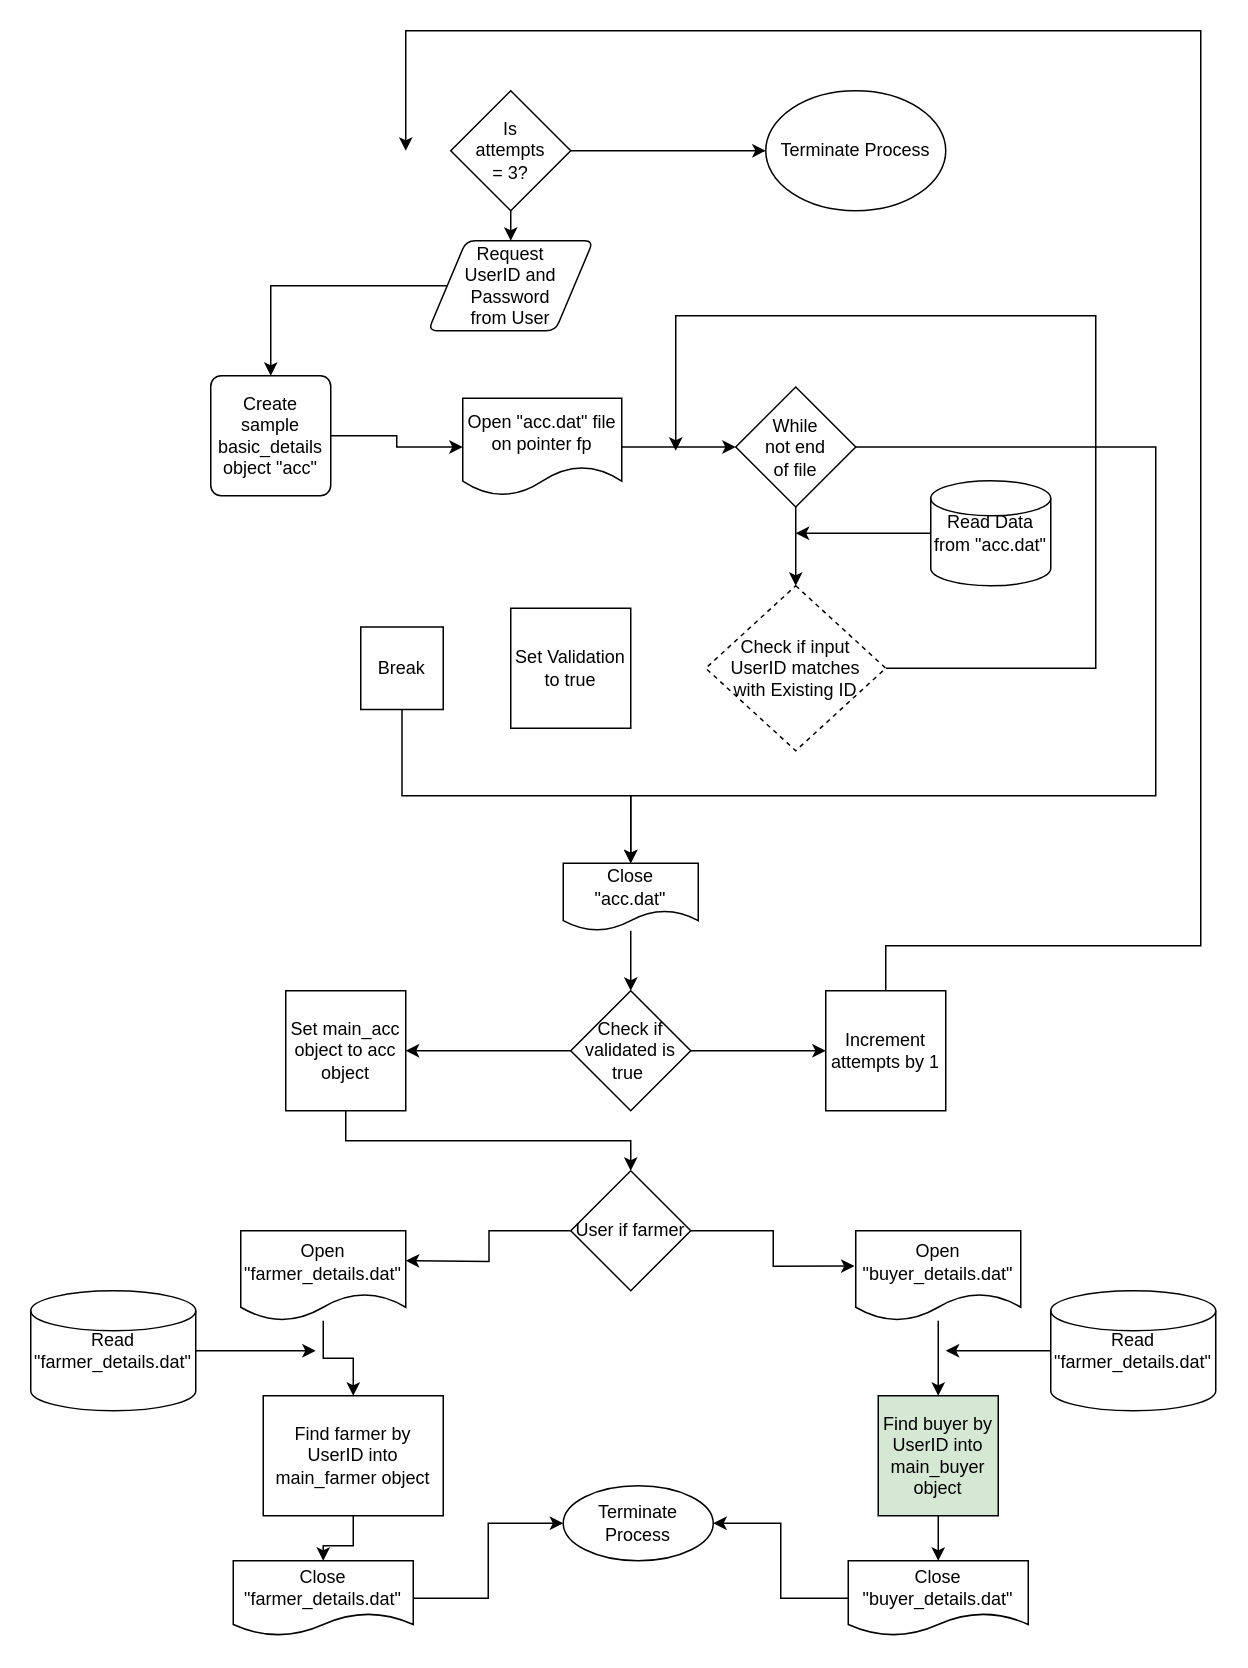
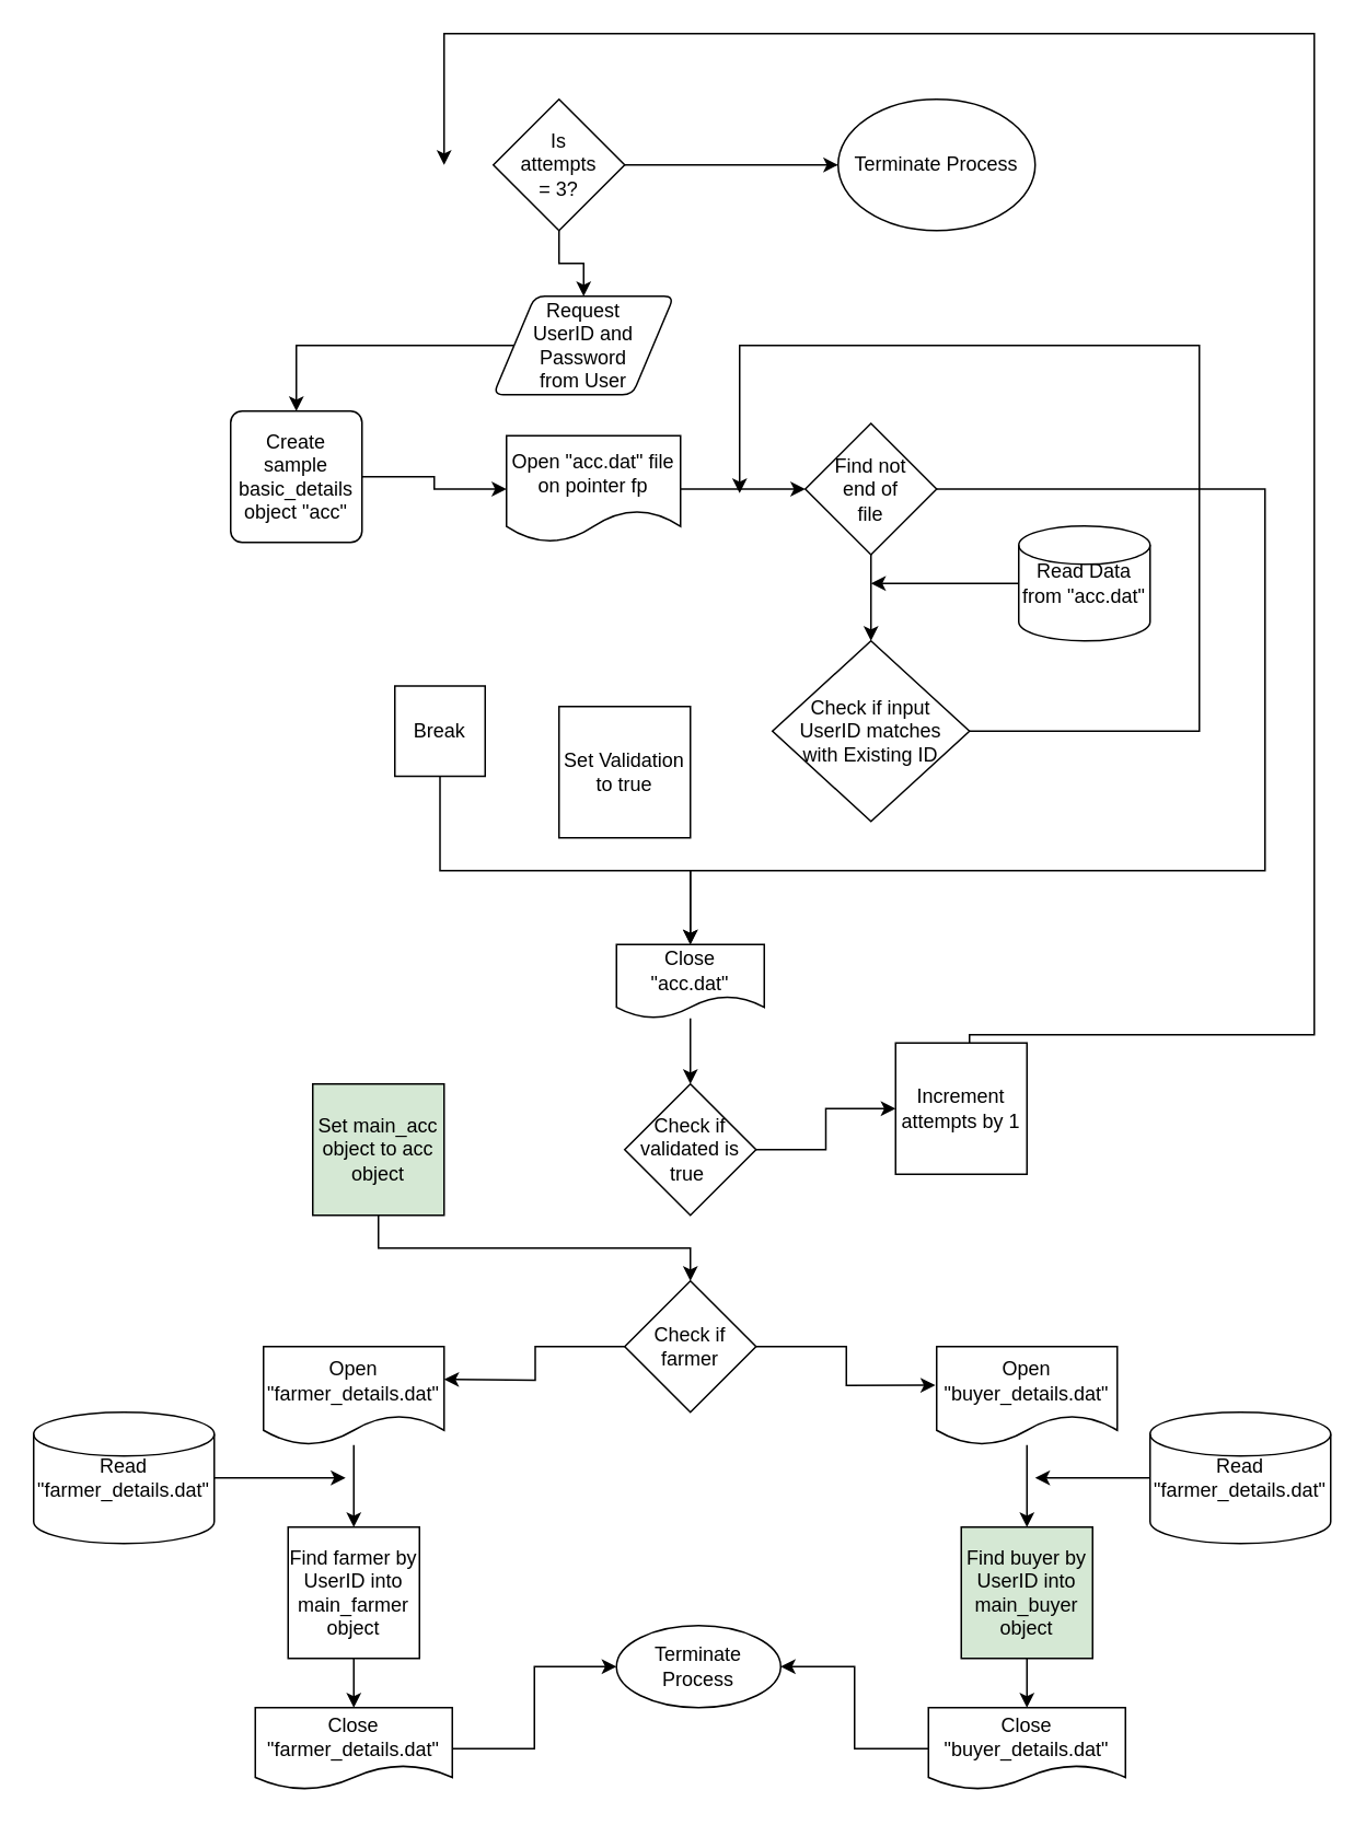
- <mxCell id="6" value="Request UserID and Password from User" style="shape=parallelogram;html=1;strokeWidth=1;perimeter=parallelogramPerimeter;whiteSpace=wrap;rounded=1;arcSize=12;size=0.23;spacingLeft=15;spacingRight=15;spacing=10;" vertex="1" parent="1"><mxGeometry x="285" y="160" width="110" height="60" as="geometry" /></mxCell>
+ <mxCell id="6" value="Request UserID and Password from User" style="shape=parallelogram;html=1;strokeWidth=1;perimeter=parallelogramPerimeter;whiteSpace=wrap;rounded=1;arcSize=12;size=0.23;spacingLeft=15;spacingRight=15;spacing=10;" vertex="1" parent="1"><mxGeometry x="300" y="180" width="110" height="60" as="geometry" /></mxCell>
- <mxCell id="13" value="While not end of file" style="rhombus;whiteSpace=wrap;html=1;strokeWidth=1;spacingLeft=15;spacingRight=15;" vertex="1" parent="1"><mxGeometry x="490" y="257.5" width="80" height="80" as="geometry" /></mxCell>
+ <mxCell id="13" value="Find not end of file" style="rhombus;whiteSpace=wrap;html=1;strokeWidth=1;spacingLeft=15;spacingRight=15;" vertex="1" parent="1"><mxGeometry x="490" y="257.5" width="80" height="80" as="geometry" /></mxCell>
- <mxCell id="16" value="Set Validation to true" style="whiteSpace=wrap;html=1;aspect=fixed;strokeWidth=1;" vertex="1" parent="1"><mxGeometry x="340" y="405" width="80" height="80" as="geometry" /></mxCell>
+ <mxCell id="16" value="Set Validation to true" style="whiteSpace=wrap;html=1;aspect=fixed;strokeWidth=1;" vertex="1" parent="1"><mxGeometry x="340" y="430" width="80" height="80" as="geometry" /></mxCell>
- <mxCell id="15" value="&lt;span&gt;Check if input UserID matches with Existing ID&lt;/span&gt;" style="rhombus;whiteSpace=wrap;html=1;strokeWidth=1;spacingLeft=15;spacingRight=15;dashed=1;" vertex="1" parent="1"><mxGeometry x="470" y="390" width="120" height="110" as="geometry" /></mxCell>
+ <mxCell id="15" value="&lt;span&gt;Check if input UserID matches with Existing ID&lt;/span&gt;" style="rhombus;whiteSpace=wrap;html=1;strokeWidth=1;spacingLeft=15;spacingRight=15;" vertex="1" parent="1"><mxGeometry x="470" y="390" width="120" height="110" as="geometry" /></mxCell>
- <mxCell id="27" value="Set main_acc object to acc object" style="whiteSpace=wrap;html=1;aspect=fixed;strokeWidth=1;" vertex="1" parent="1"><mxGeometry x="190" y="660" width="80" height="80" as="geometry" /></mxCell>
+ <mxCell id="27" value="Set main_acc object to acc object" style="whiteSpace=wrap;html=1;aspect=fixed;strokeWidth=1;fillColor=#d5e8d4;" vertex="1" parent="1"><mxGeometry x="190" y="660" width="80" height="80" as="geometry" /></mxCell>
- <mxCell id="22" style="edgeStyle=orthogonalEdgeStyle;rounded=0;orthogonalLoop=1;jettySize=auto;html=1;" edge="1" parent="1" source="23" target="27"><mxGeometry relative="1" as="geometry" /></mxCell>
- <mxCell id="25" value="Increment attempts by 1" style="whiteSpace=wrap;html=1;aspect=fixed;strokeWidth=1;" vertex="1" parent="1"><mxGeometry x="550" y="660" width="80" height="80" as="geometry" /></mxCell>
+ <mxCell id="25" value="Increment attempts by 1" style="whiteSpace=wrap;html=1;aspect=fixed;strokeWidth=1;" vertex="1" parent="1"><mxGeometry x="545" y="635" width="80" height="80" as="geometry" /></mxCell>
- <mxCell id="33" value="User if farmer" style="rhombus;whiteSpace=wrap;html=1;strokeWidth=1;" vertex="1" parent="1"><mxGeometry x="380" y="780" width="80" height="80" as="geometry" /></mxCell>
+ <mxCell id="33" value="Check if farmer" style="rhombus;whiteSpace=wrap;html=1;strokeWidth=1;" vertex="1" parent="1"><mxGeometry x="380" y="780" width="80" height="80" as="geometry" /></mxCell>
- <mxCell id="39" value="Find farmer by UserID into main_farmer object" style="whiteSpace=wrap;html=1;aspect=fixed;strokeWidth=1;" vertex="1" parent="1"><mxGeometry x="175" y="930" width="120" height="80" as="geometry" /></mxCell>
+ <mxCell id="39" value="Find farmer by UserID into main_farmer object" style="whiteSpace=wrap;html=1;aspect=fixed;strokeWidth=1;" vertex="1" parent="1"><mxGeometry x="175" y="930" width="80" height="80" as="geometry" /></mxCell>
